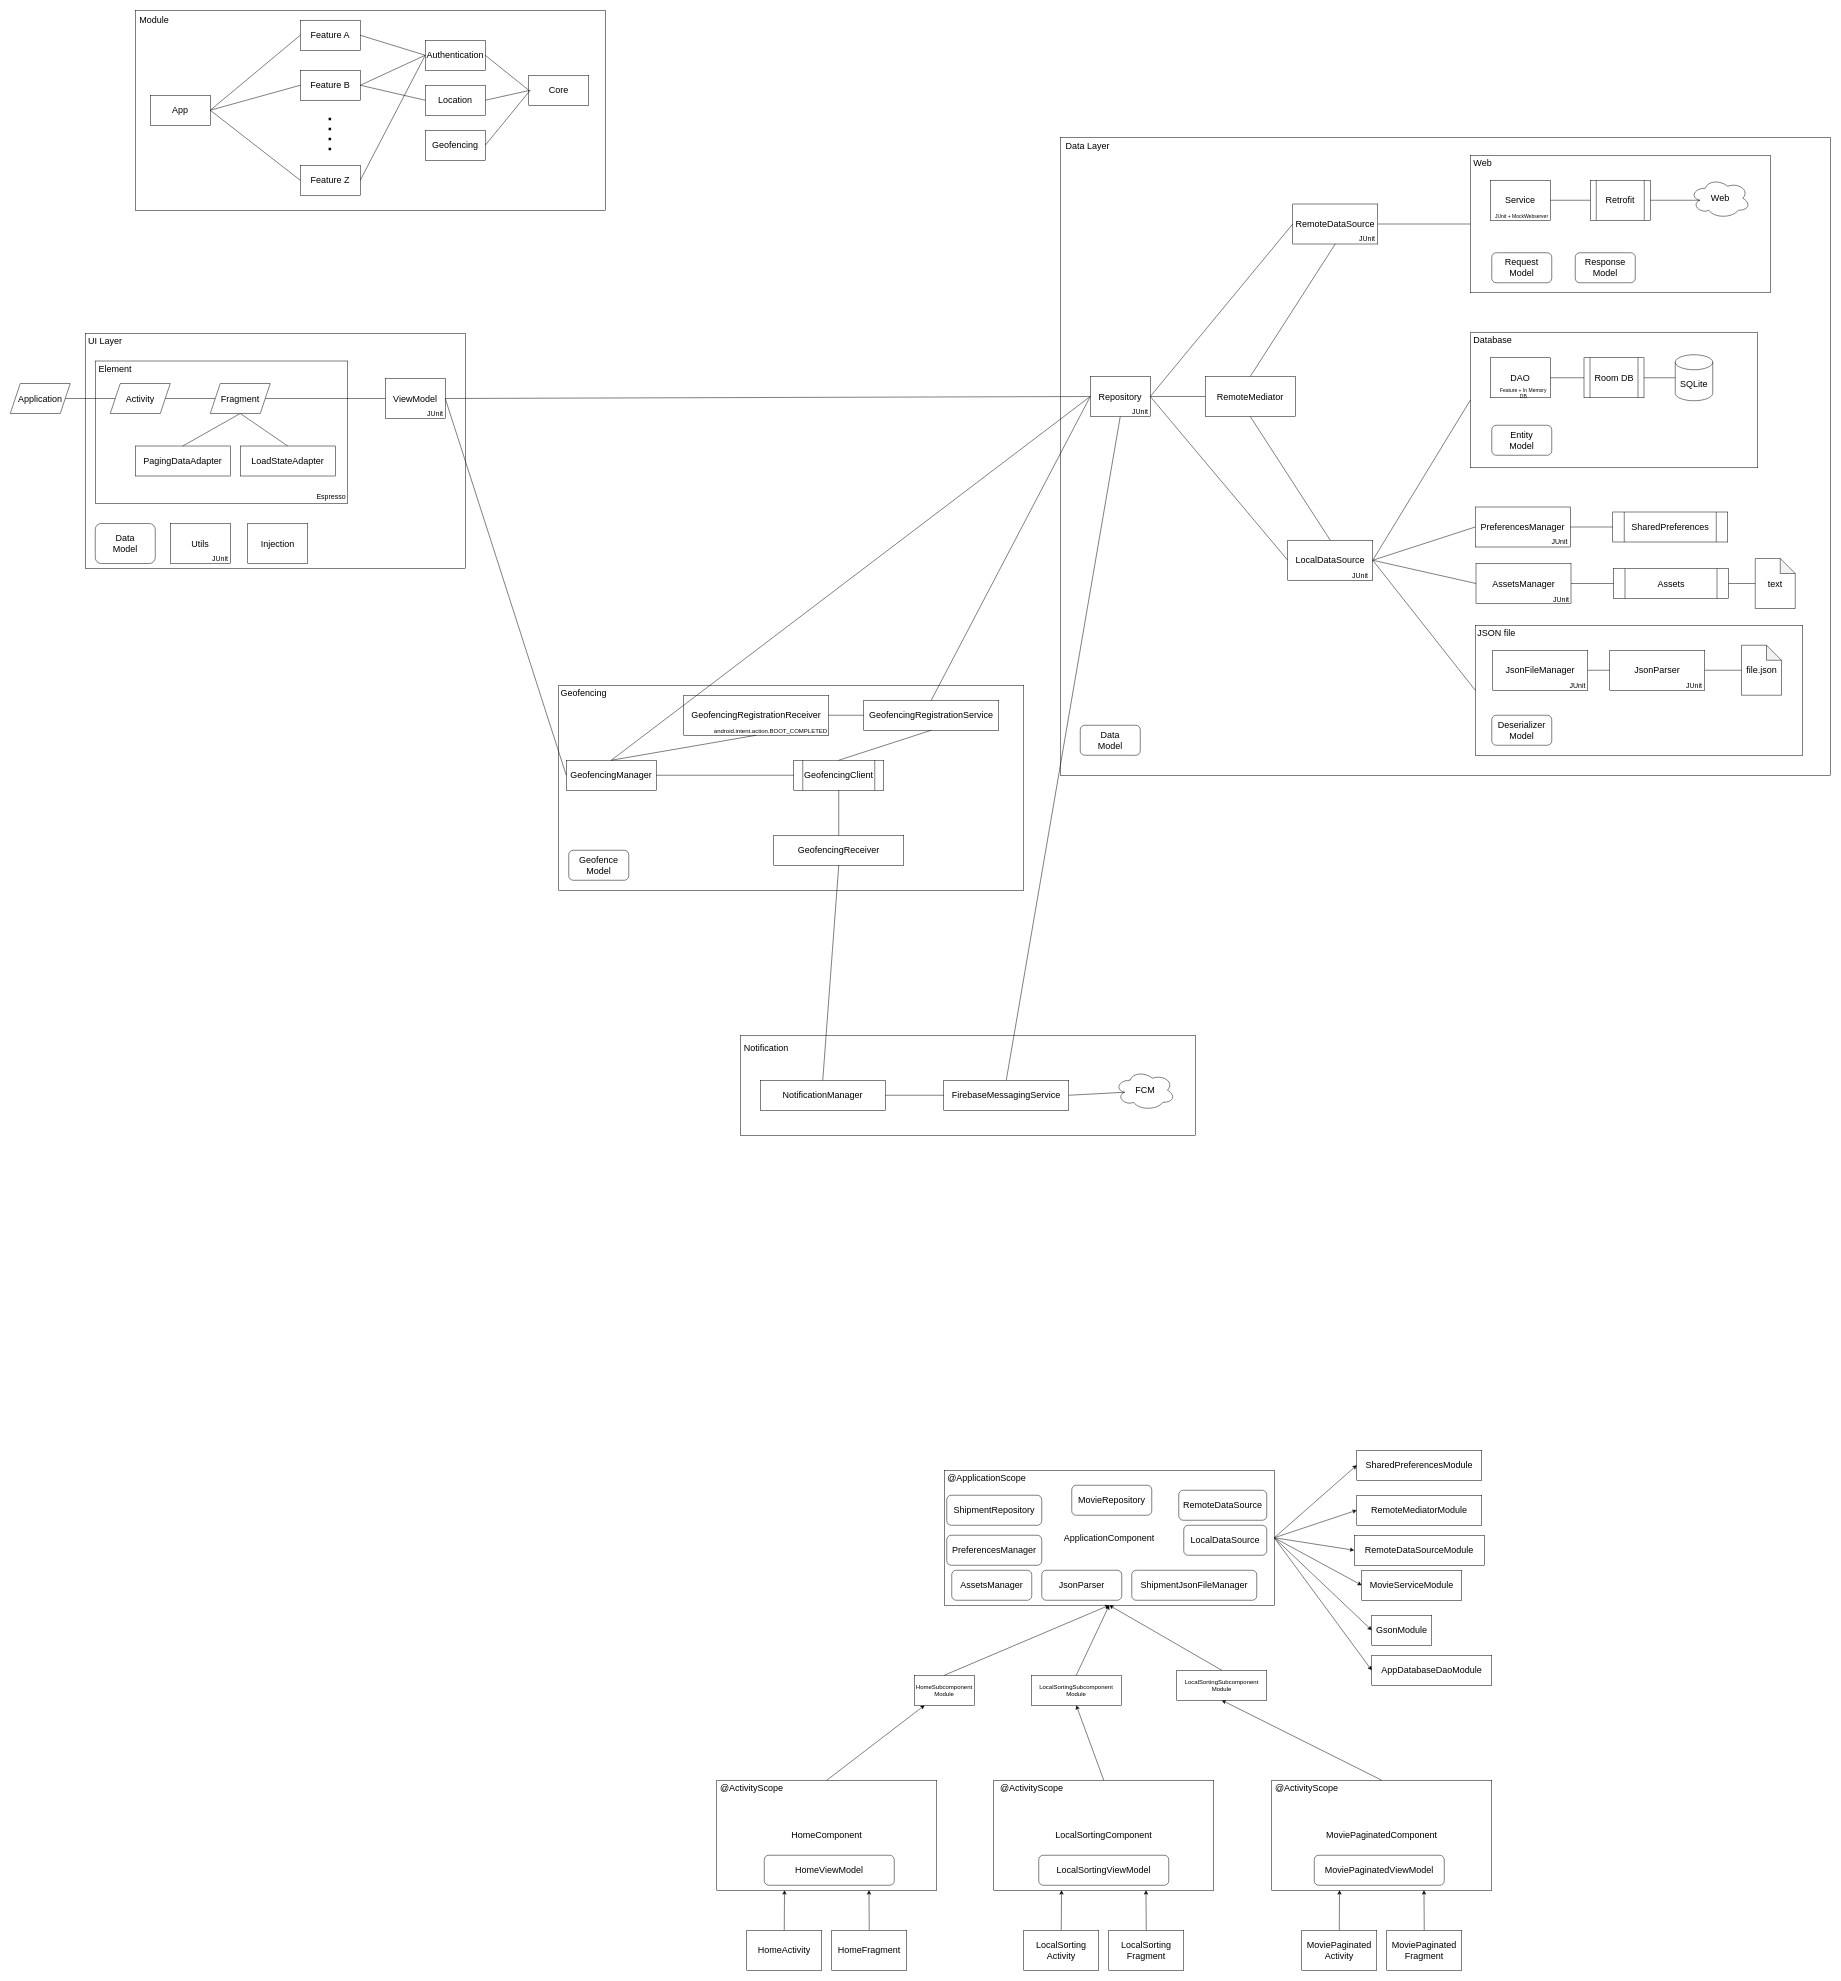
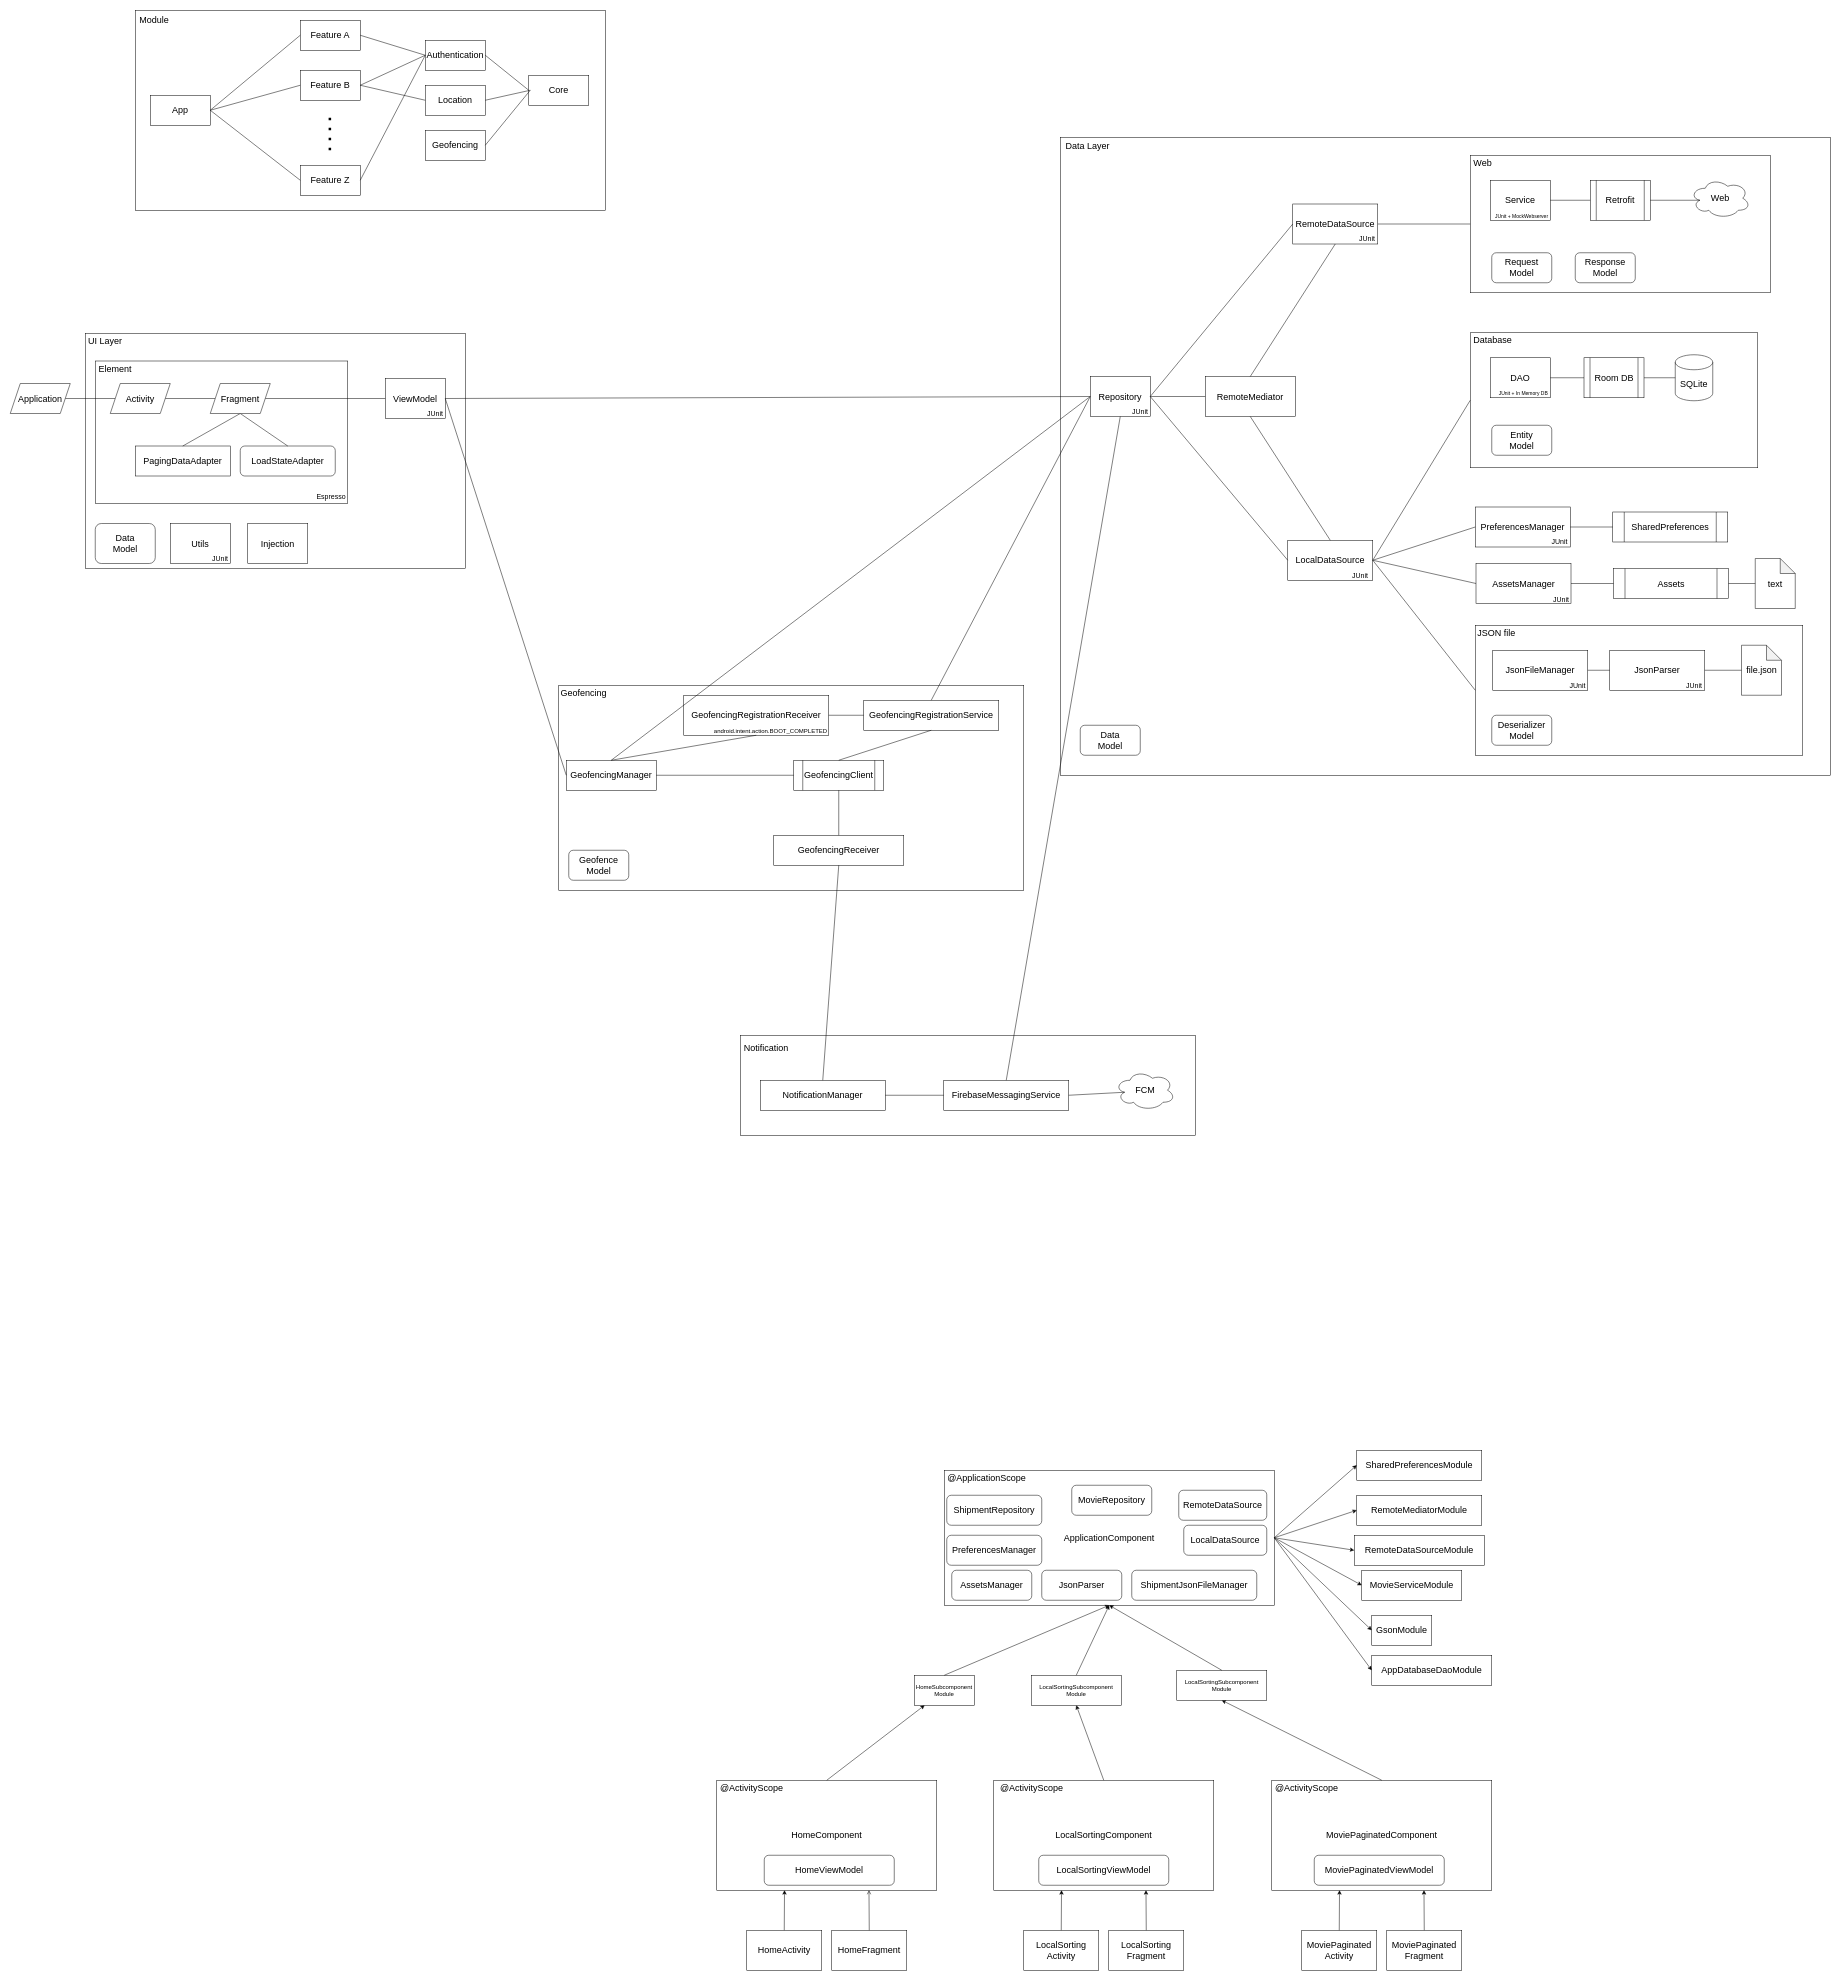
- <mxCell id="58" value="Feature + In Memory DB" style="text;html=1;strokeColor=none;fillColor=none;align=center;verticalAlign=middle;whiteSpace=wrap;rounded=0;fontSize=10;" parent="1" vertex="1"><mxGeometry x="2994" y="771" width="105" height="30" as="geometry" /></mxCell>
+ <mxCell id="58" value="JUnit + In Memory DB" style="text;html=1;strokeColor=none;fillColor=none;align=center;verticalAlign=middle;whiteSpace=wrap;rounded=0;fontSize=10;" parent="1" vertex="1"><mxGeometry x="2994" y="771" width="105" height="30" as="geometry" /></mxCell>
- <mxCell id="42" value="LoadStateAdapter" style="rounded=0;whiteSpace=wrap;html=1;fontSize=18;" parent="1" vertex="1"><mxGeometry x="480" y="891.5" width="190" height="60" as="geometry" /></mxCell>
+ <mxCell id="42" value="LoadStateAdapter" style="whiteSpace=wrap;html=1;fontSize=18;rounded=1;" parent="1" vertex="1"><mxGeometry x="480" y="891.5" width="190" height="60" as="geometry" /></mxCell>
- <mxCell id="93" value="" style="endArrow=classic;html=1;rounded=0;fontSize=18;entryX=0.692;entryY=1;entryDx=0;entryDy=0;entryPerimeter=0;exitX=0.5;exitY=0;exitDx=0;exitDy=0;" parent="1" source="91" target="84" edge="1"><mxGeometry width="50" height="50" relative="1" as="geometry"><mxPoint x="1693" y="3870" as="sourcePoint" /><mxPoint x="1693.52" y="3790" as="targetPoint" /></mxGeometry></mxCell>
+ <mxCell id="93" value="" style="endArrow=open;html=1;rounded=0;fontSize=18;entryX=0.692;entryY=1;entryDx=0;entryDy=0;entryPerimeter=0;exitX=0.5;exitY=0;exitDx=0;exitDy=0;" parent="1" source="91" target="84" edge="1"><mxGeometry width="50" height="50" relative="1" as="geometry"><mxPoint x="1693" y="3870" as="sourcePoint" /><mxPoint x="1693.52" y="3790" as="targetPoint" /></mxGeometry></mxCell>
